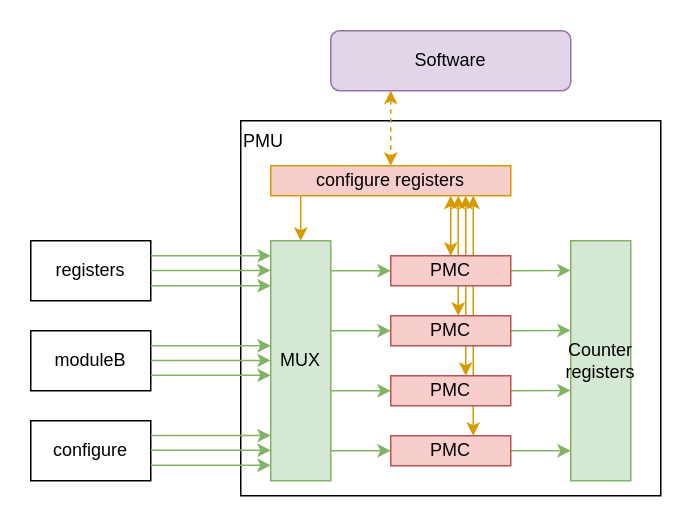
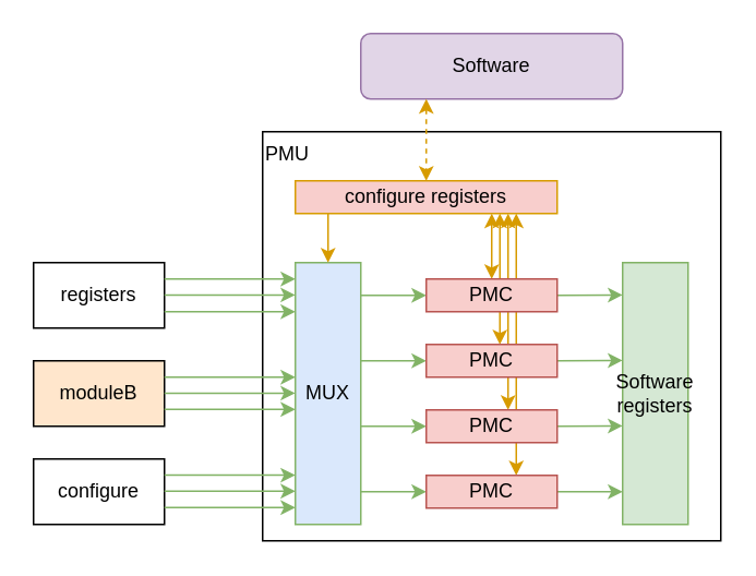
- <mxCell id="4" value="moduleB" style="rounded=0;whiteSpace=wrap;html=1;fontStyle=0" parent="1" vertex="1"><mxGeometry x="20" y="220" width="80" height="40" as="geometry" /></mxCell>
+ <mxCell id="4" value="moduleB" style="rounded=0;whiteSpace=wrap;html=1;fontStyle=0;fillColor=#ffe6cc;" parent="1" vertex="1"><mxGeometry x="20" y="220" width="80" height="40" as="geometry" /></mxCell>
- <mxCell id="11" value="MUX" style="rounded=0;whiteSpace=wrap;html=1;fontStyle=0;fillColor=#d5e8d4;strokeColor=#82b366;" parent="1" vertex="1"><mxGeometry x="180" y="160" width="40" height="160" as="geometry" /></mxCell>
+ <mxCell id="11" value="MUX" style="rounded=0;whiteSpace=wrap;html=1;fontStyle=0;fillColor=#dae8fc;strokeColor=#82b366;" parent="1" vertex="1"><mxGeometry x="180" y="160" width="40" height="160" as="geometry" /></mxCell>
- <mxCell id="13" value="Counter registers" style="rounded=0;whiteSpace=wrap;html=1;fontStyle=0;fillColor=#d5e8d4;strokeColor=#82b366;" parent="1" vertex="1"><mxGeometry x="380" y="160" width="40" height="160" as="geometry" /></mxCell>
+ <mxCell id="13" value="Software registers" style="rounded=0;whiteSpace=wrap;html=1;fontStyle=0;fillColor=#d5e8d4;strokeColor=#82b366;" parent="1" vertex="1"><mxGeometry x="380" y="160" width="40" height="160" as="geometry" /></mxCell>
